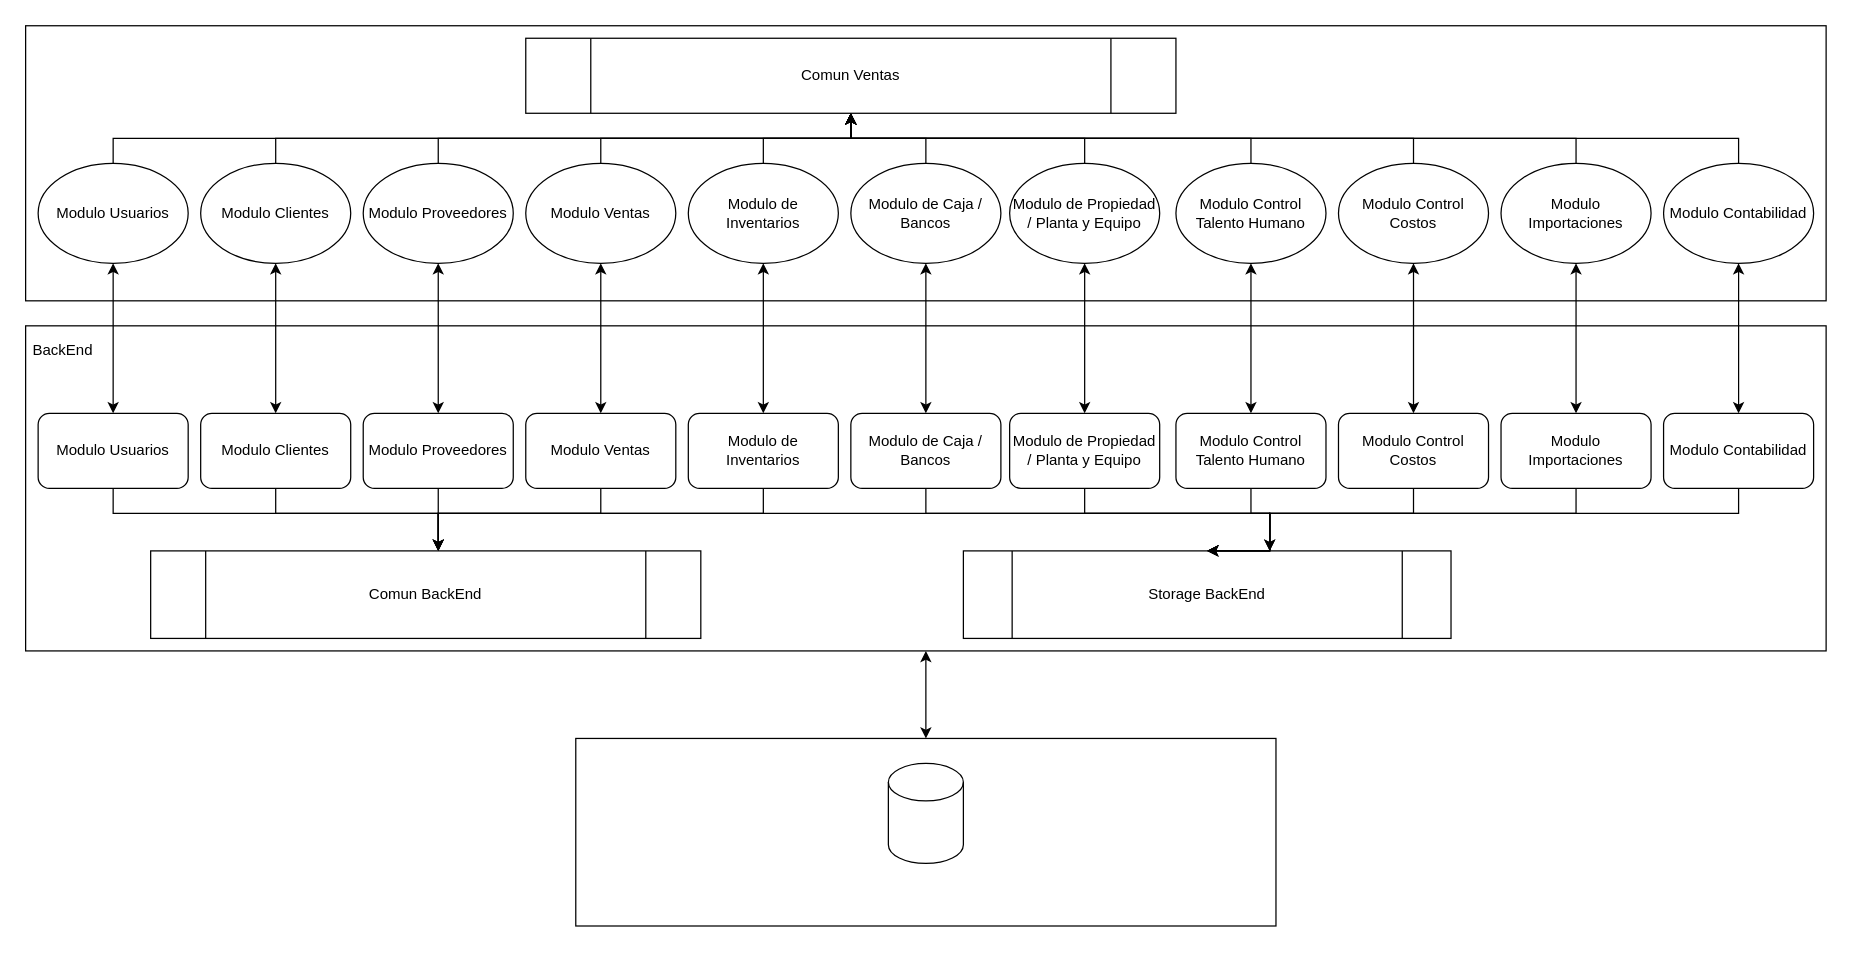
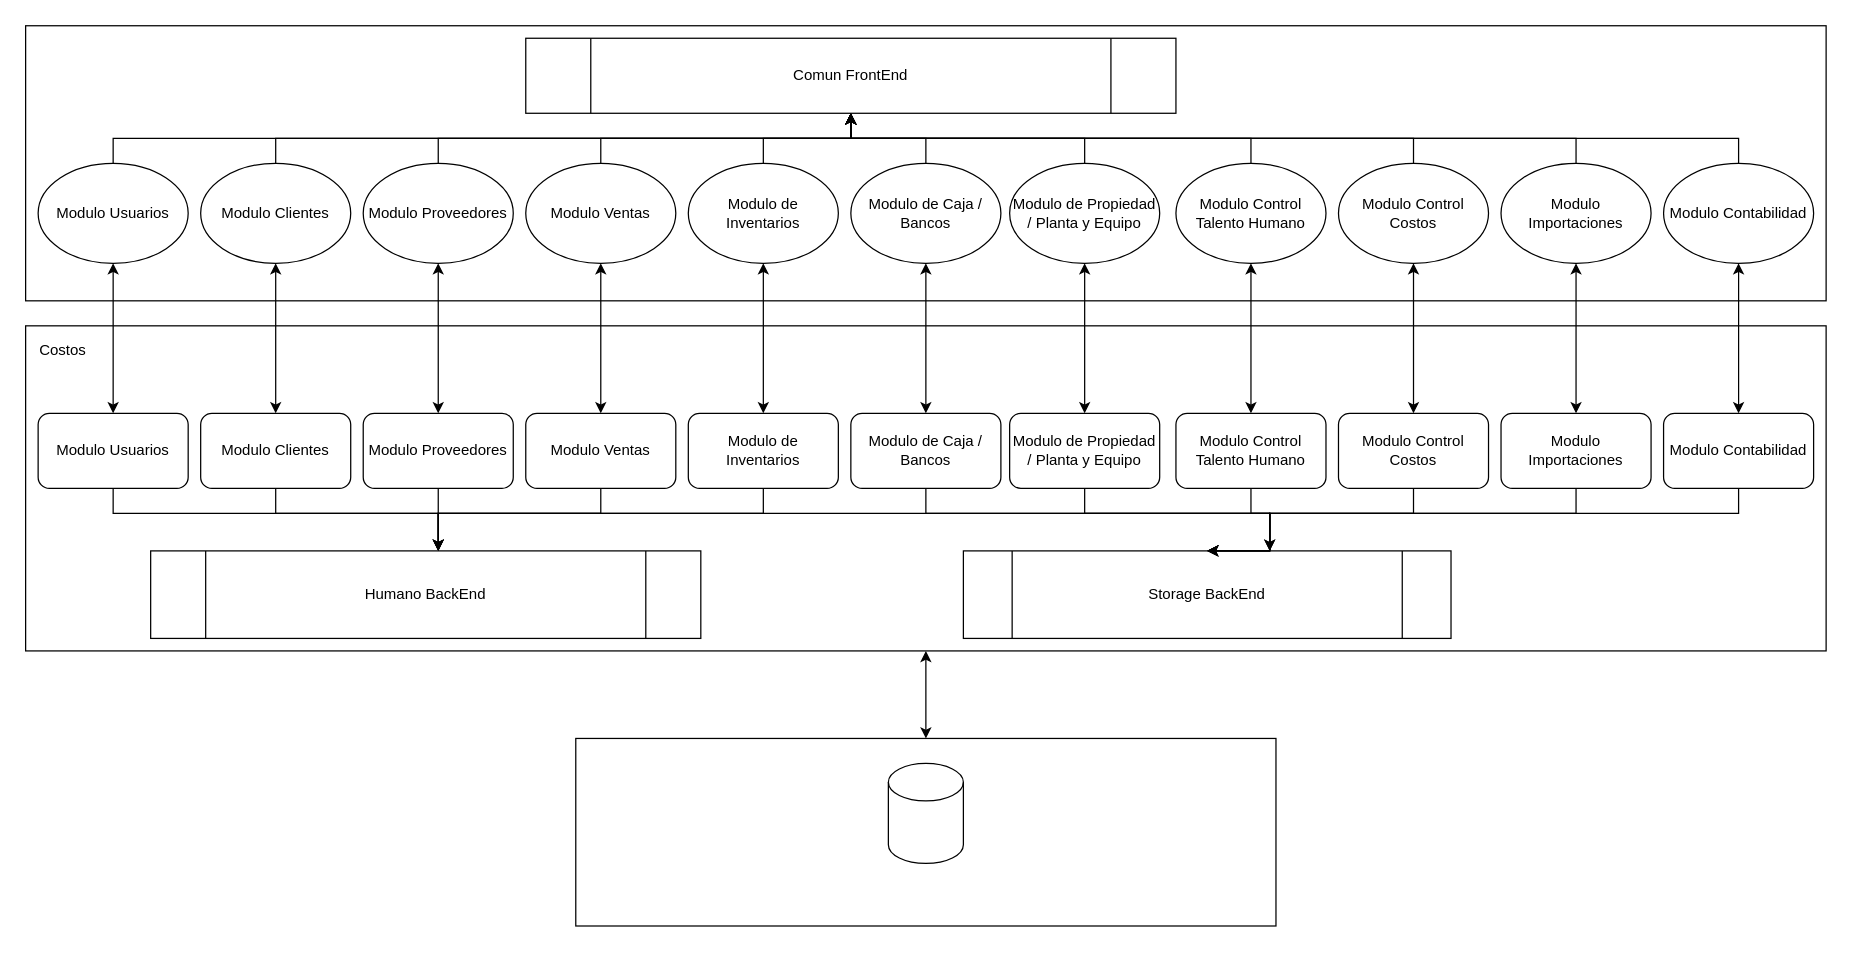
- <mxCell id="14" value="Comun Ventas" style="shape=process;whiteSpace=wrap;html=1;backgroundOutline=1;" vertex="1" parent="1"><mxGeometry x="420" y="30" width="520" height="60" as="geometry" /></mxCell>
+ <mxCell id="14" value="Comun FrontEnd" style="shape=process;whiteSpace=wrap;html=1;backgroundOutline=1;" vertex="1" parent="1"><mxGeometry x="420" y="30" width="520" height="60" as="geometry" /></mxCell>
- <mxCell id="28" value="BackEnd" style="text;html=1;strokeColor=none;fillColor=none;align=center;verticalAlign=middle;whiteSpace=wrap;rounded=0;" vertex="1" parent="1"><mxGeometry x="30" y="270" width="40" height="20" as="geometry" /></mxCell>
+ <mxCell id="28" value="Costos" style="text;html=1;strokeColor=none;fillColor=none;align=center;verticalAlign=middle;whiteSpace=wrap;rounded=0;" vertex="1" parent="1"><mxGeometry x="30" y="270" width="40" height="20" as="geometry" /></mxCell>
- <mxCell id="35" value="Comun BackEnd" style="shape=process;whiteSpace=wrap;html=1;backgroundOutline=1;" vertex="1" parent="1"><mxGeometry x="120" y="440" width="440" height="70" as="geometry" /></mxCell>
+ <mxCell id="35" value="Humano BackEnd" style="shape=process;whiteSpace=wrap;html=1;backgroundOutline=1;" vertex="1" parent="1"><mxGeometry x="120" y="440" width="440" height="70" as="geometry" /></mxCell>
